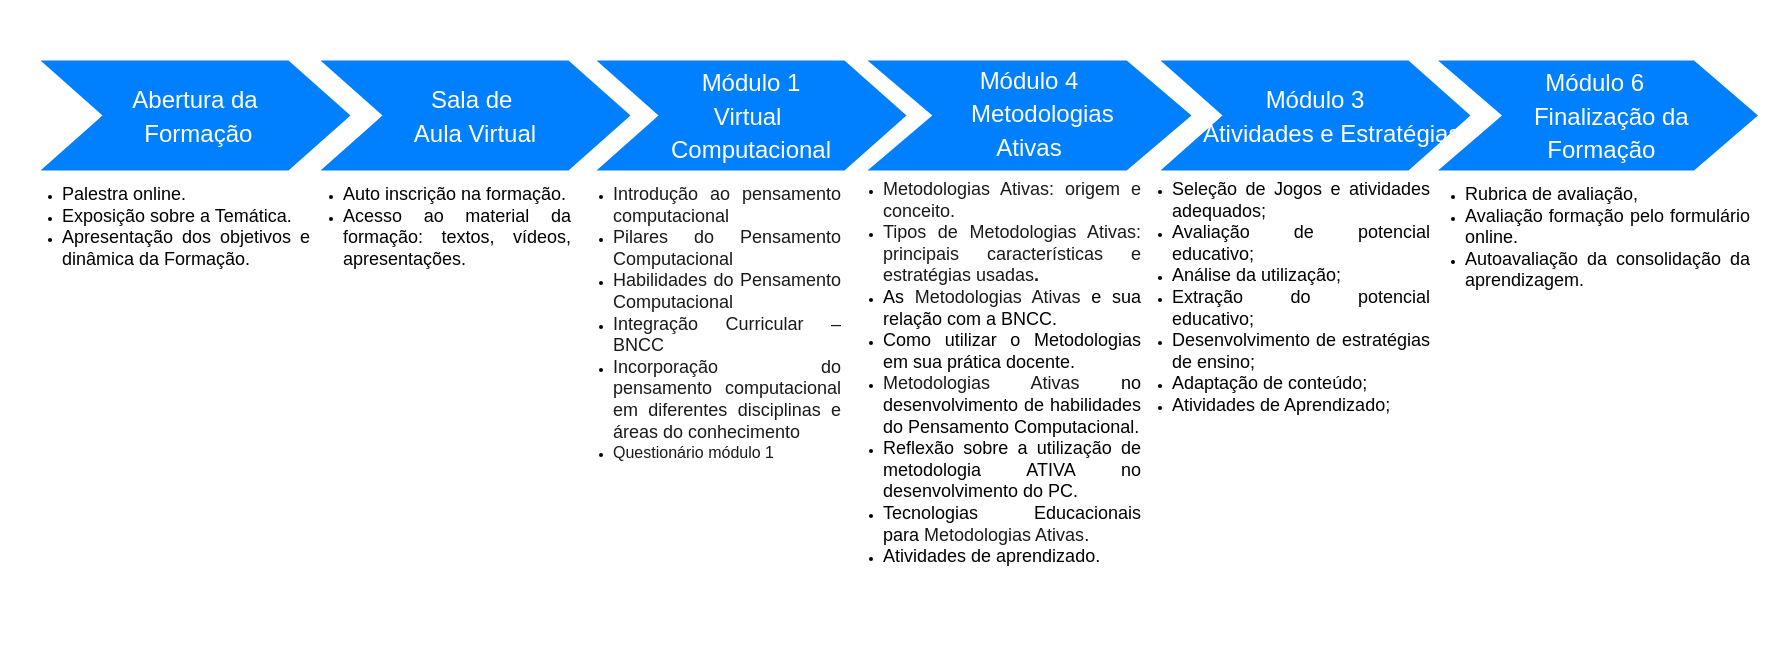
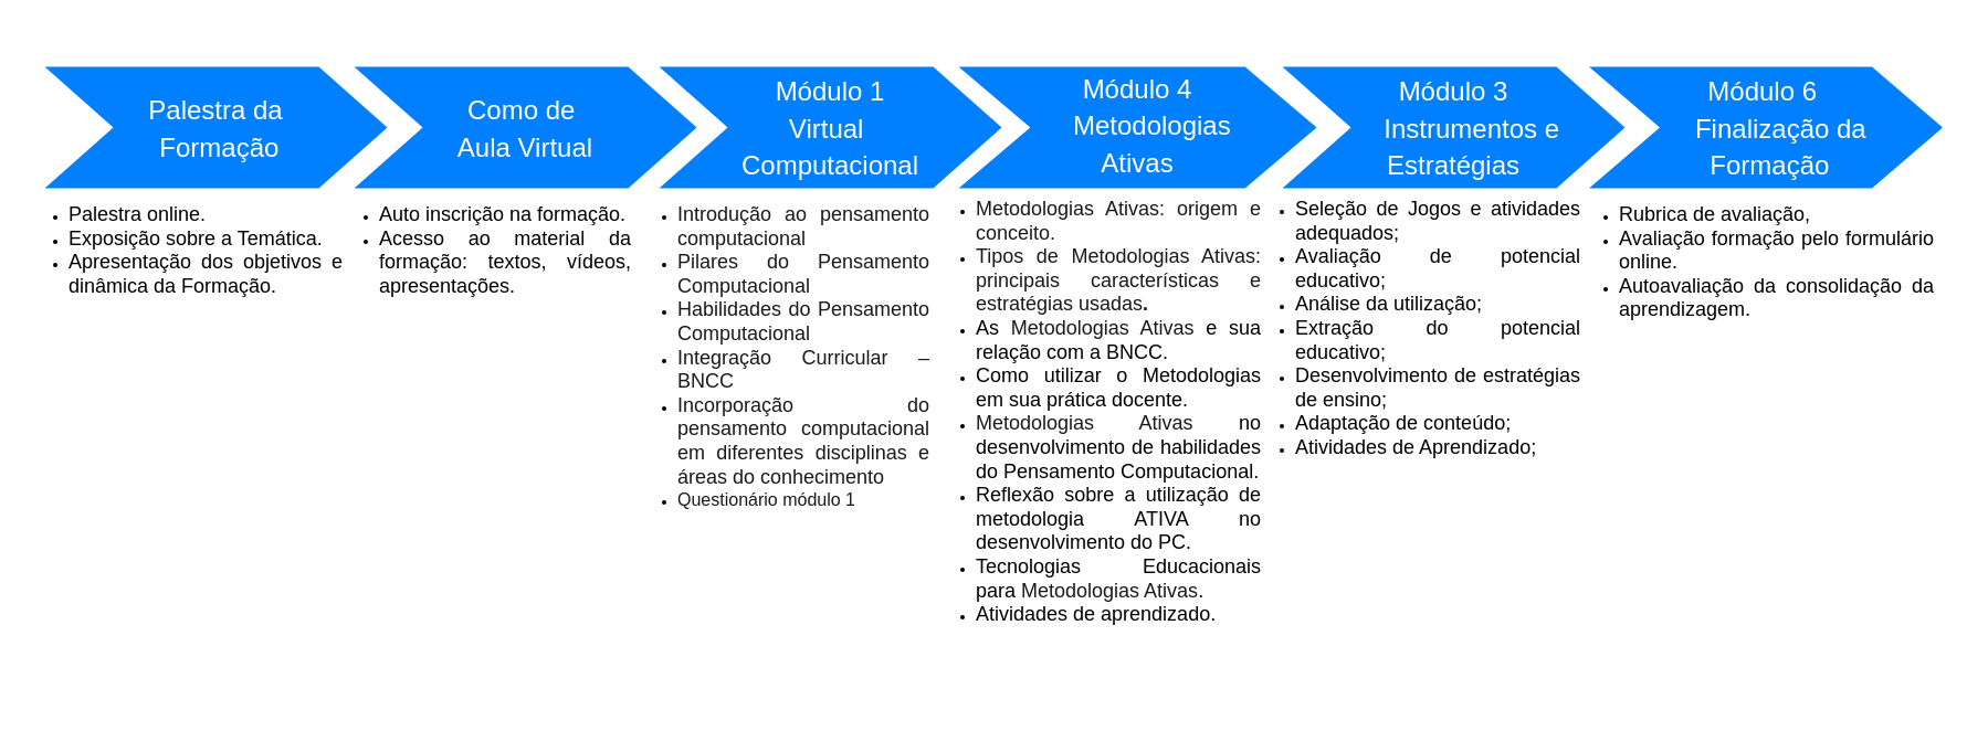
- <mxCell id="13" value="&lt;span style=&quot;font-size: 24px;&quot;&gt;Abertura da&lt;/span&gt;&lt;div&gt;&lt;span style=&quot;font-size: 24px;&quot;&gt;&amp;nbsp;Formação&lt;/span&gt;&lt;/div&gt;" style="shape=step;whiteSpace=wrap;html=1;fontSize=28;fillColor=#0080FF;fontColor=#FFFFFF;strokeColor=none;" vertex="1" parent="1"><mxGeometry x="40" y="20" width="310" height="110" as="geometry" /></mxCell>
+ <mxCell id="13" value="&lt;span style=&quot;font-size: 24px;&quot;&gt;Palestra da&lt;/span&gt;&lt;div&gt;&lt;span style=&quot;font-size: 24px;&quot;&gt;&amp;nbsp;Formação&lt;/span&gt;&lt;/div&gt;" style="shape=step;whiteSpace=wrap;html=1;fontSize=28;fillColor=#0080FF;fontColor=#FFFFFF;strokeColor=none;" vertex="1" parent="1"><mxGeometry x="40" y="20" width="310" height="110" as="geometry" /></mxCell>
- <mxCell id="12" value="&lt;span style=&quot;font-size: 24px;&quot;&gt;Sala de&amp;nbsp;&lt;/span&gt;&lt;div&gt;&lt;span style=&quot;font-size: 24px;&quot;&gt;Aula Virtual&lt;/span&gt;&lt;/div&gt;" style="shape=step;whiteSpace=wrap;html=1;fontSize=28;fillColor=#0080FF;fontColor=#FFFFFF;strokeColor=none;" vertex="1" parent="1"><mxGeometry x="320" y="20" width="310" height="110" as="geometry" /></mxCell>
+ <mxCell id="12" value="&lt;span style=&quot;font-size: 24px;&quot;&gt;Como de&amp;nbsp;&lt;/span&gt;&lt;div&gt;&lt;span style=&quot;font-size: 24px;&quot;&gt;Aula Virtual&lt;/span&gt;&lt;/div&gt;" style="shape=step;whiteSpace=wrap;html=1;fontSize=28;fillColor=#0080FF;fontColor=#FFFFFF;strokeColor=none;" vertex="1" parent="1"><mxGeometry x="320" y="20" width="310" height="110" as="geometry" /></mxCell>
- <mxCell id="9" value="&lt;div&gt;&lt;font style=&quot;vertical-align: inherit;&quot;&gt;&lt;font style=&quot;vertical-align: inherit;&quot;&gt;&lt;font style=&quot;vertical-align: inherit;&quot;&gt;&lt;font style=&quot;vertical-align: inherit; font-size: 24px;&quot;&gt;Módulo 3&lt;/font&gt;&lt;/font&gt;&lt;/font&gt;&lt;/font&gt;&lt;/div&gt;&lt;div&gt;&lt;font style=&quot;font-size: 24px;&quot;&gt;&amp;nbsp; &amp;nbsp; &amp;nbsp;Atividades e Estratégias&lt;/font&gt;&lt;/div&gt;" style="shape=step;whiteSpace=wrap;html=1;fontSize=28;fillColor=#0080FF;fontColor=#FFFFFF;strokeColor=none;" vertex="1" parent="1"><mxGeometry x="1160" y="20" width="310" height="110" as="geometry" /></mxCell>
+ <mxCell id="9" value="&lt;div&gt;&lt;font style=&quot;vertical-align: inherit;&quot;&gt;&lt;font style=&quot;vertical-align: inherit;&quot;&gt;&lt;font style=&quot;vertical-align: inherit;&quot;&gt;&lt;font style=&quot;vertical-align: inherit; font-size: 24px;&quot;&gt;Módulo 3&lt;/font&gt;&lt;/font&gt;&lt;/font&gt;&lt;/font&gt;&lt;/div&gt;&lt;div&gt;&lt;font style=&quot;font-size: 24px;&quot;&gt;&amp;nbsp; &amp;nbsp; &amp;nbsp;Instrumentos e Estratégias&lt;/font&gt;&lt;/div&gt;" style="shape=step;whiteSpace=wrap;html=1;fontSize=28;fillColor=#0080FF;fontColor=#FFFFFF;strokeColor=none;" vertex="1" parent="1"><mxGeometry x="1160" y="20" width="310" height="110" as="geometry" /></mxCell>
